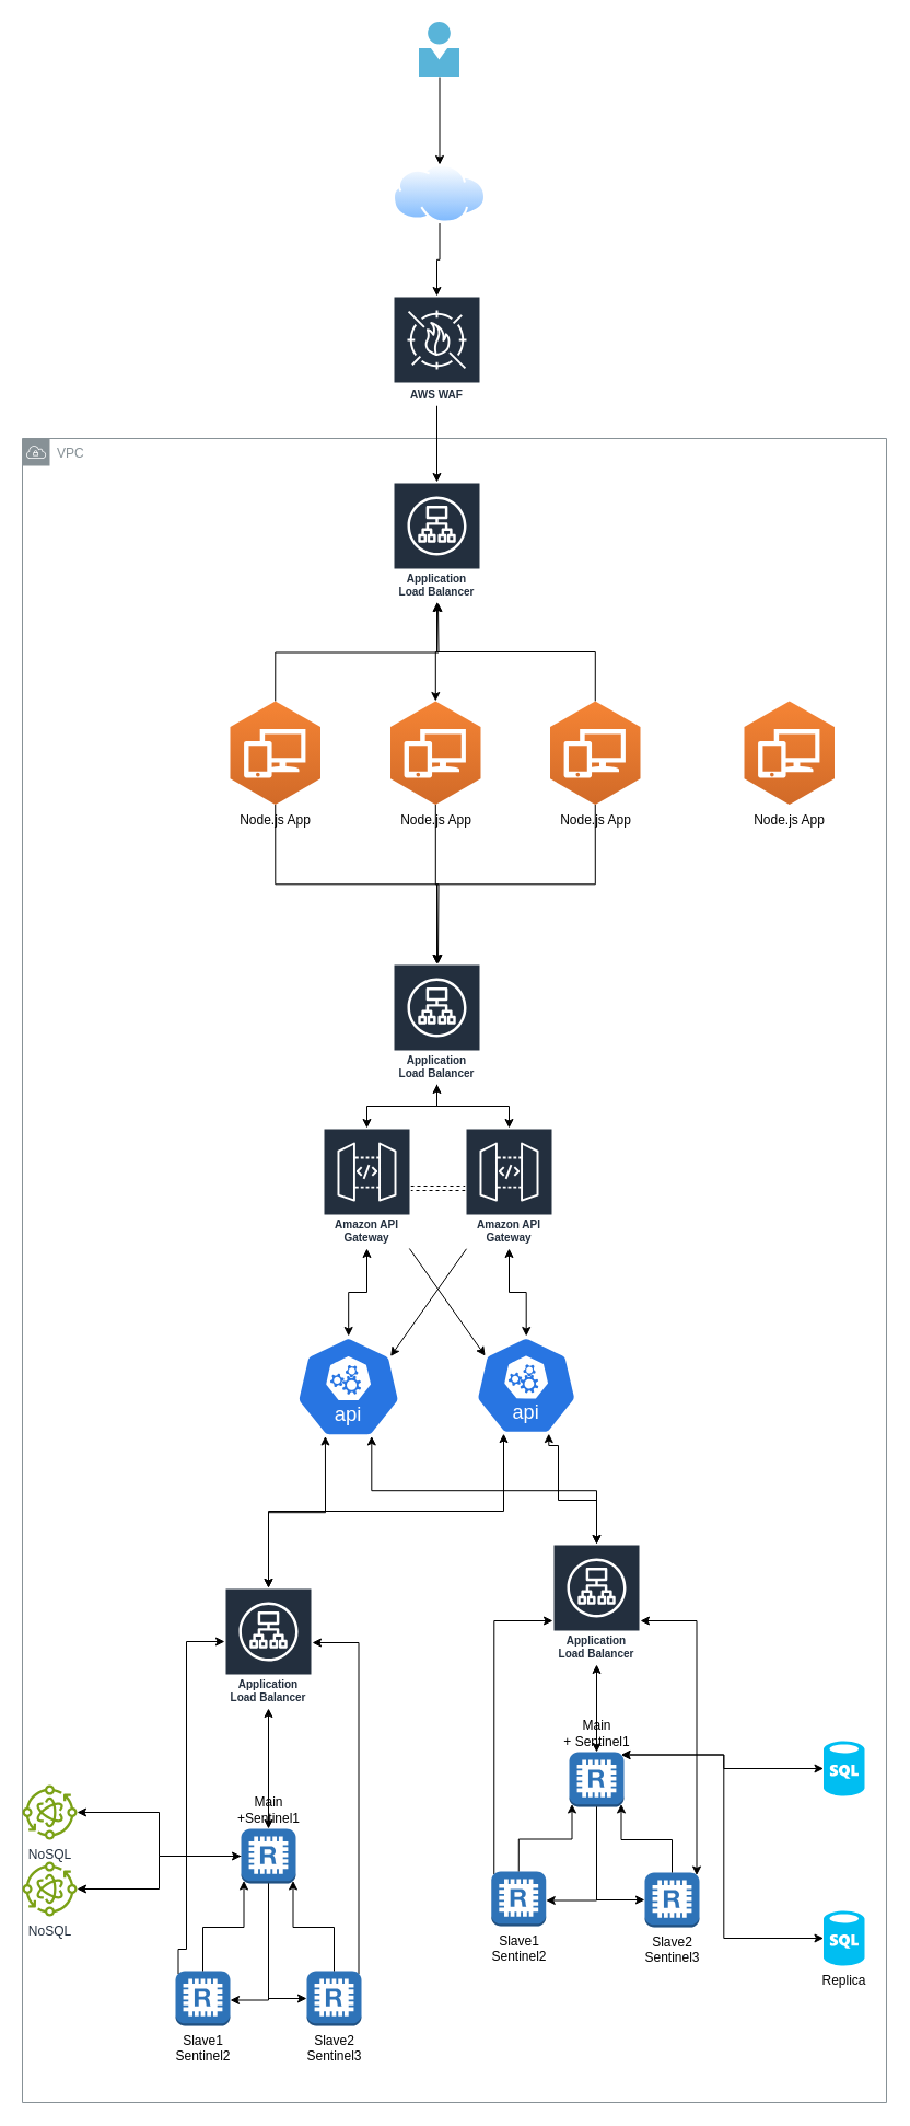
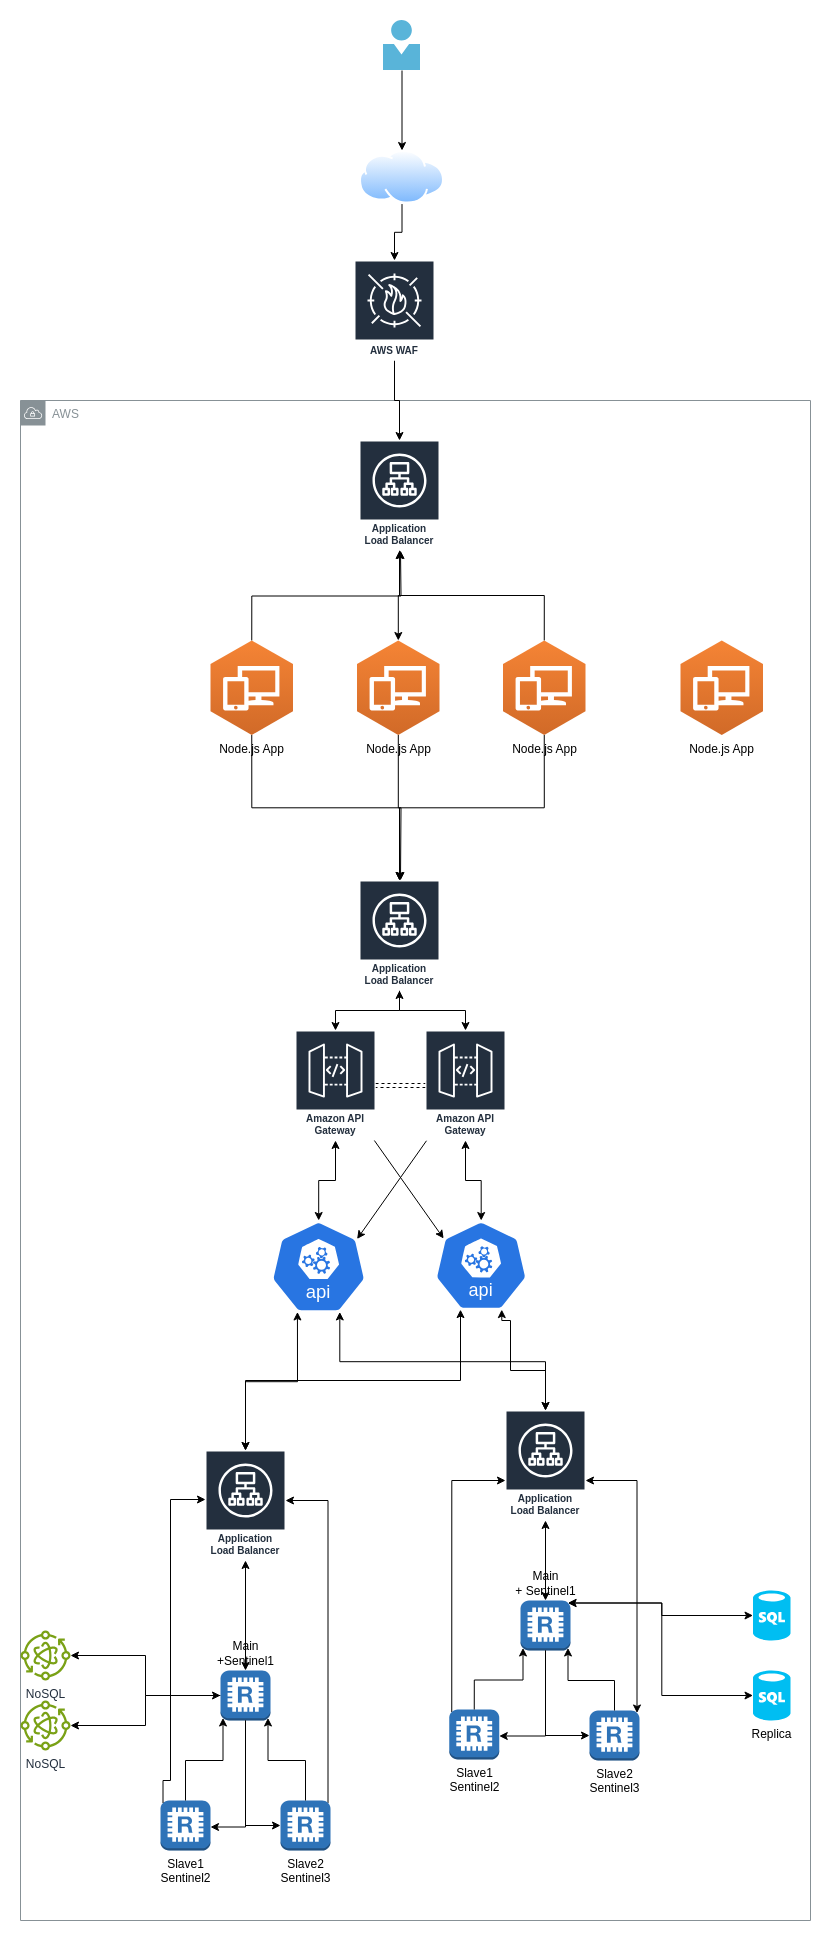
- <mxCell id="62" value="AWS WAF" style="sketch=0;outlineConnect=0;fontColor=#232F3E;gradientColor=none;strokeColor=#ffffff;fillColor=#232F3E;dashed=0;verticalLabelPosition=middle;verticalAlign=bottom;align=center;html=1;whiteSpace=wrap;fontSize=10;fontStyle=1;spacing=3;shape=mxgraph.aws4.productIcon;prIcon=mxgraph.aws4.waf;" parent="1" vertex="1"><mxGeometry x="359" y="270" width="80" height="100" as="geometry" /></mxCell>
+ <mxCell id="62" value="AWS WAF" style="sketch=0;outlineConnect=0;fontColor=#232F3E;gradientColor=none;strokeColor=#ffffff;fillColor=#232F3E;dashed=0;verticalLabelPosition=middle;verticalAlign=bottom;align=center;html=1;whiteSpace=wrap;fontSize=10;fontStyle=1;spacing=3;shape=mxgraph.aws4.productIcon;prIcon=mxgraph.aws4.waf;" parent="1" vertex="1"><mxGeometry x="354" y="260" width="80" height="100" as="geometry" /></mxCell>
- <mxCell id="2" value="VPC" style="sketch=0;outlineConnect=0;gradientColor=none;html=1;whiteSpace=wrap;fontSize=12;fontStyle=0;shape=mxgraph.aws4.group;grIcon=mxgraph.aws4.group_vpc;strokeColor=#879196;fillColor=none;verticalAlign=top;align=left;spacingLeft=30;fontColor=#879196;dashed=0;" parent="1" vertex="1"><mxGeometry x="20" y="400" width="790" height="1520" as="geometry" /></mxCell>
+ <mxCell id="2" value="AWS" style="sketch=0;outlineConnect=0;gradientColor=none;html=1;whiteSpace=wrap;fontSize=12;fontStyle=0;shape=mxgraph.aws4.group;grIcon=mxgraph.aws4.group_vpc;strokeColor=#879196;fillColor=none;verticalAlign=top;align=left;spacingLeft=30;fontColor=#879196;dashed=0;" parent="1" vertex="1"><mxGeometry x="20" y="400" width="790" height="1520" as="geometry" /></mxCell>
- <mxCell id="3" value="Replica&lt;div&gt;&lt;br&gt;&lt;/div&gt;" style="verticalLabelPosition=bottom;html=1;verticalAlign=top;align=center;strokeColor=none;fillColor=#00BEF2;shape=mxgraph.azure.sql_database;" parent="1" vertex="1"><mxGeometry x="752.5" y="1745" width="37.5" height="50" as="geometry" /></mxCell>
+ <mxCell id="3" value="Replica&lt;div&gt;&lt;br&gt;&lt;/div&gt;" style="verticalLabelPosition=bottom;html=1;verticalAlign=top;align=center;strokeColor=none;fillColor=#00BEF2;shape=mxgraph.azure.sql_database;" parent="1" vertex="1"><mxGeometry x="752.5" y="1670" width="37.5" height="50" as="geometry" /></mxCell>
